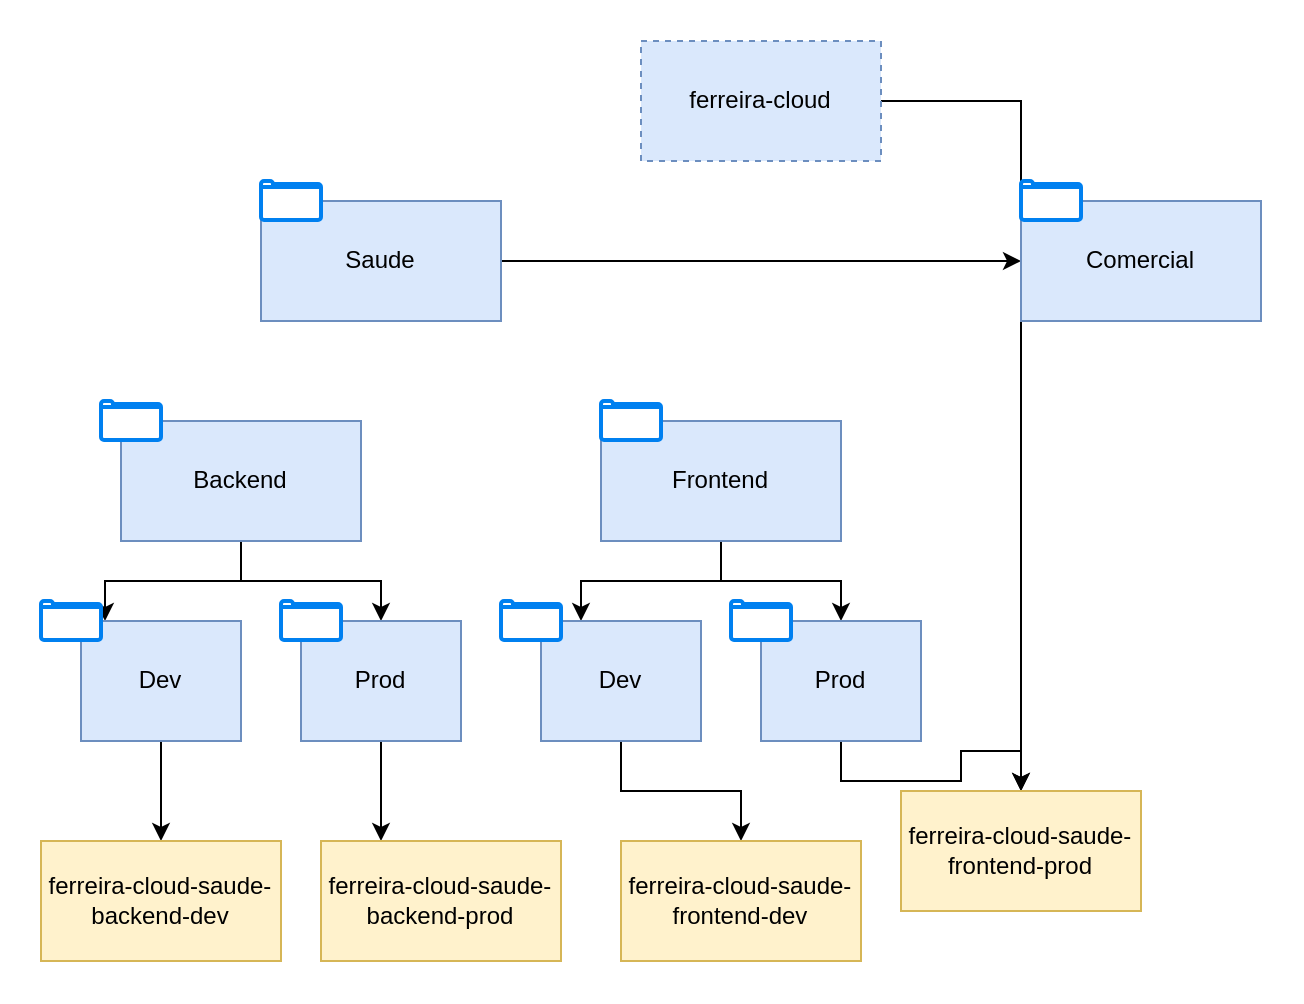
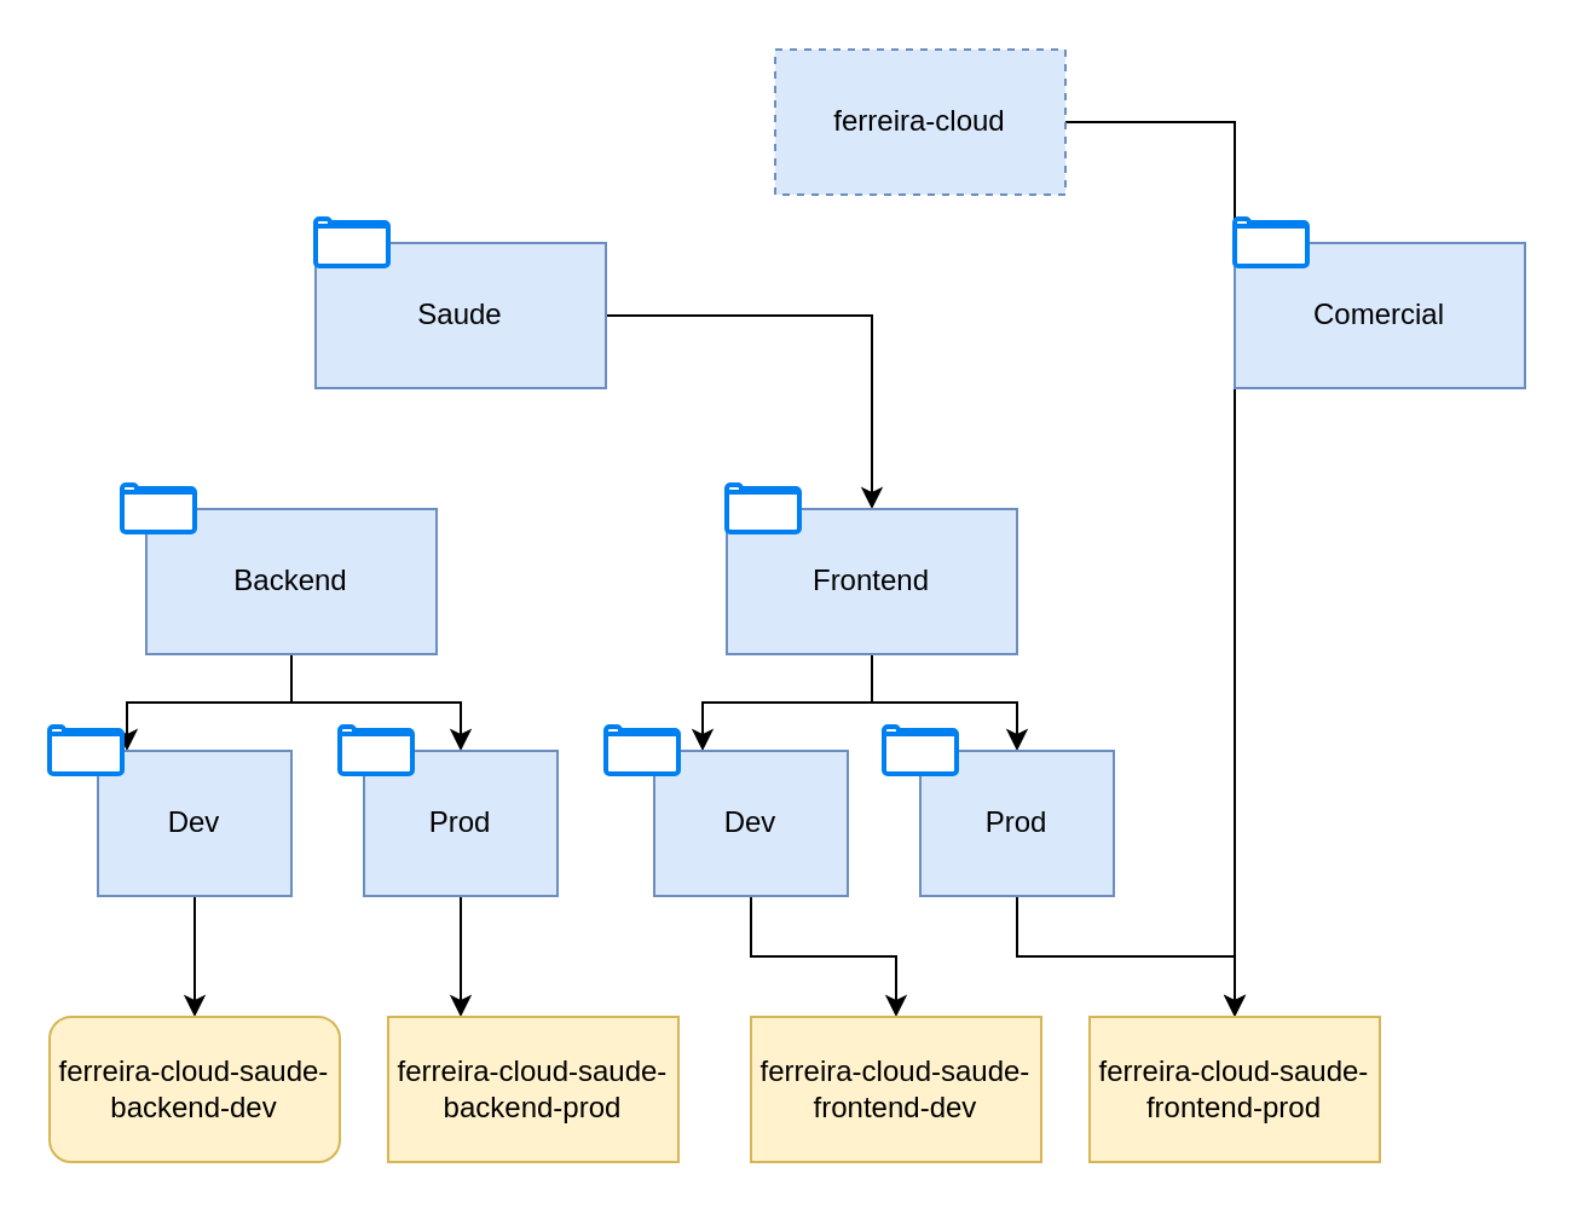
- <mxCell id="4" style="edgeStyle=orthogonalEdgeStyle;rounded=0;orthogonalLoop=1;jettySize=auto;html=1;" edge="1" parent="1" source="5" target="31"><mxGeometry relative="1" as="geometry" /></mxCell>
+ <mxCell id="4" style="edgeStyle=orthogonalEdgeStyle;rounded=0;orthogonalLoop=1;jettySize=auto;html=1;entryX=0.5;entryY=0;entryDx=0;entryDy=0;" edge="1" parent="1" source="5" target="9"><mxGeometry relative="1" as="geometry" /></mxCell>
- <mxCell id="30" value="ferreira-cloud-saude-frontend-prod" style="rounded=0;whiteSpace=wrap;html=1;fillColor=#fff2cc;strokeColor=#d6b656;" vertex="1" parent="1"><mxGeometry x="450" y="395" width="120" height="60" as="geometry" /></mxCell>
+ <mxCell id="30" value="ferreira-cloud-saude-frontend-prod" style="rounded=0;whiteSpace=wrap;html=1;fillColor=#fff2cc;strokeColor=#d6b656;" vertex="1" parent="1"><mxGeometry x="450" y="420" width="120" height="60" as="geometry" /></mxCell>
- <mxCell id="27" value="ferreira-cloud-saude-backend-dev" style="rounded=0;whiteSpace=wrap;html=1;fillColor=#fff2cc;strokeColor=#d6b656;" vertex="1" parent="1"><mxGeometry x="20" y="420" width="120" height="60" as="geometry" /></mxCell>
+ <mxCell id="27" value="ferreira-cloud-saude-backend-dev" style="whiteSpace=wrap;html=1;fillColor=#fff2cc;strokeColor=#d6b656;rounded=1;" vertex="1" parent="1"><mxGeometry x="20" y="420" width="120" height="60" as="geometry" /></mxCell>
